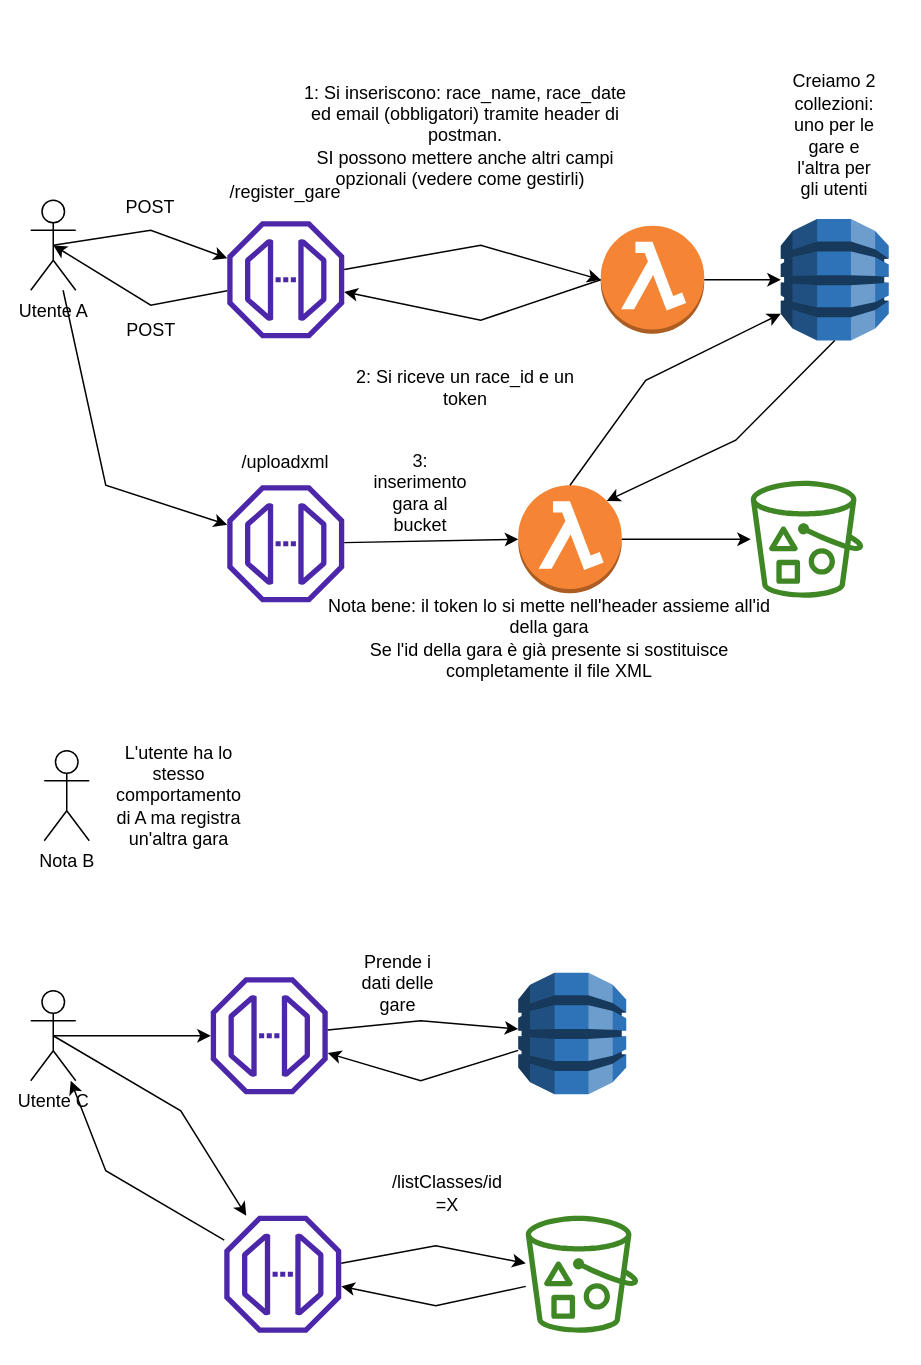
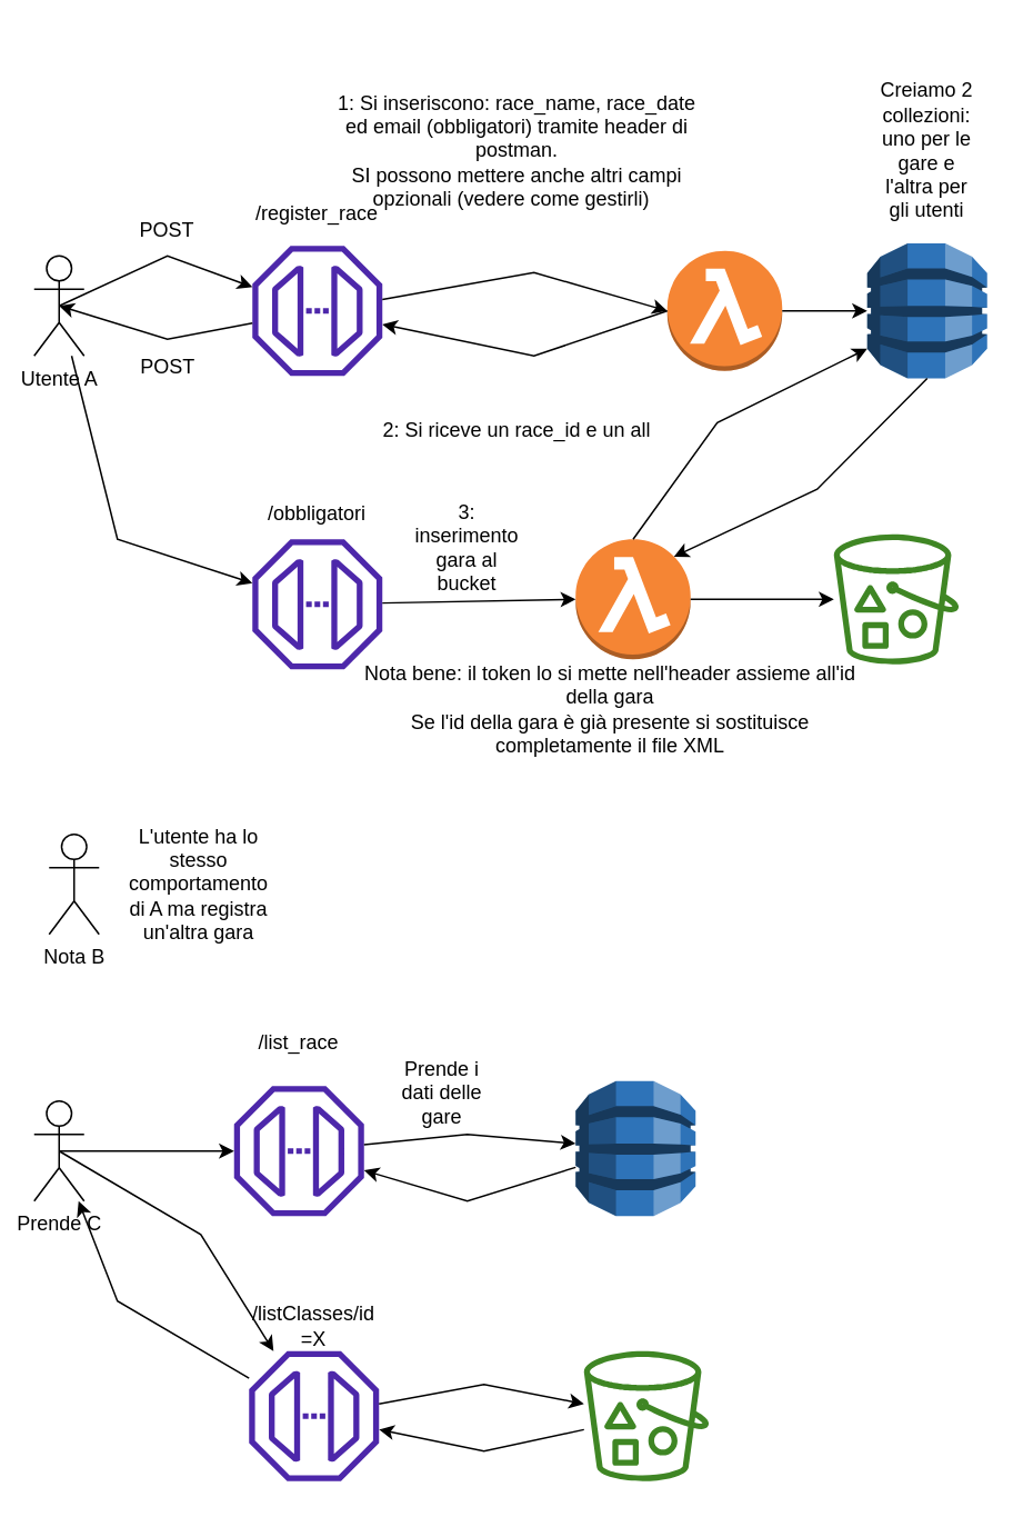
- <mxCell id="3" value="/register_gare" style="text;html=1;strokeColor=none;fillColor=none;align=center;verticalAlign=middle;whiteSpace=wrap;rounded=0;" vertex="1" parent="1"><mxGeometry x="160" y="113" width="60" height="30" as="geometry" /></mxCell>
+ <mxCell id="3" value="/register_race" style="text;html=1;strokeColor=none;fillColor=none;align=center;verticalAlign=middle;whiteSpace=wrap;rounded=0;" vertex="1" parent="1"><mxGeometry x="160" y="113" width="60" height="30" as="geometry" /></mxCell>
- <mxCell id="7" value="Utente A" style="shape=umlActor;verticalLabelPosition=bottom;verticalAlign=top;html=1;outlineConnect=0;" vertex="1" parent="1"><mxGeometry x="20" y="133" width="30" height="60" as="geometry" /></mxCell>
+ <mxCell id="7" value="Utente A" style="shape=umlActor;verticalLabelPosition=bottom;verticalAlign=top;html=1;outlineConnect=0;" vertex="1" parent="1"><mxGeometry x="20" y="153" width="30" height="60" as="geometry" /></mxCell>
- <mxCell id="11" value="2: Si riceve un race_id e un token" style="text;html=1;strokeColor=none;fillColor=none;align=center;verticalAlign=middle;whiteSpace=wrap;rounded=0;" vertex="1" parent="1"><mxGeometry x="220" y="243" width="180" height="30" as="geometry" /></mxCell>
+ <mxCell id="11" value="2: Si riceve un race_id e un all" style="text;html=1;strokeColor=none;fillColor=none;align=center;verticalAlign=middle;whiteSpace=wrap;rounded=0;" vertex="1" parent="1"><mxGeometry x="220" y="243" width="180" height="30" as="geometry" /></mxCell>
- <mxCell id="16" value="/uploadxml" style="text;html=1;strokeColor=none;fillColor=none;align=center;verticalAlign=middle;whiteSpace=wrap;rounded=0;" vertex="1" parent="1"><mxGeometry x="160" y="263" width="60" height="90" as="geometry" /></mxCell>
+ <mxCell id="16" value="/obbligatori" style="text;html=1;strokeColor=none;fillColor=none;align=center;verticalAlign=middle;whiteSpace=wrap;rounded=0;" vertex="1" parent="1"><mxGeometry x="160" y="263" width="60" height="90" as="geometry" /></mxCell>
+ <mxCell id="30" value="/list_race" style="text;html=1;strokeColor=none;fillColor=none;align=center;verticalAlign=middle;whiteSpace=wrap;rounded=0;" vertex="1" parent="1"><mxGeometry x="149" y="610" width="60" height="30" as="geometry" /></mxCell>
- <mxCell id="28" value="Utente C" style="shape=umlActor;verticalLabelPosition=bottom;verticalAlign=top;html=1;outlineConnect=0;" vertex="1" parent="1"><mxGeometry x="20" y="660" width="30" height="60" as="geometry" /></mxCell>
+ <mxCell id="28" value="Prende C" style="shape=umlActor;verticalLabelPosition=bottom;verticalAlign=top;html=1;outlineConnect=0;" vertex="1" parent="1"><mxGeometry x="20" y="660" width="30" height="60" as="geometry" /></mxCell>
- <mxCell id="39" value="/listClasses/id =X" style="text;html=1;strokeColor=none;fillColor=none;align=center;verticalAlign=middle;whiteSpace=wrap;rounded=0;" vertex="1" parent="1"><mxGeometry x="268" y="780" width="60" height="30" as="geometry" /></mxCell>
+ <mxCell id="39" value="/listClasses/id =X" style="text;html=1;strokeColor=none;fillColor=none;align=center;verticalAlign=middle;whiteSpace=wrap;rounded=0;" vertex="1" parent="1"><mxGeometry x="158" y="780" width="60" height="30" as="geometry" /></mxCell>
